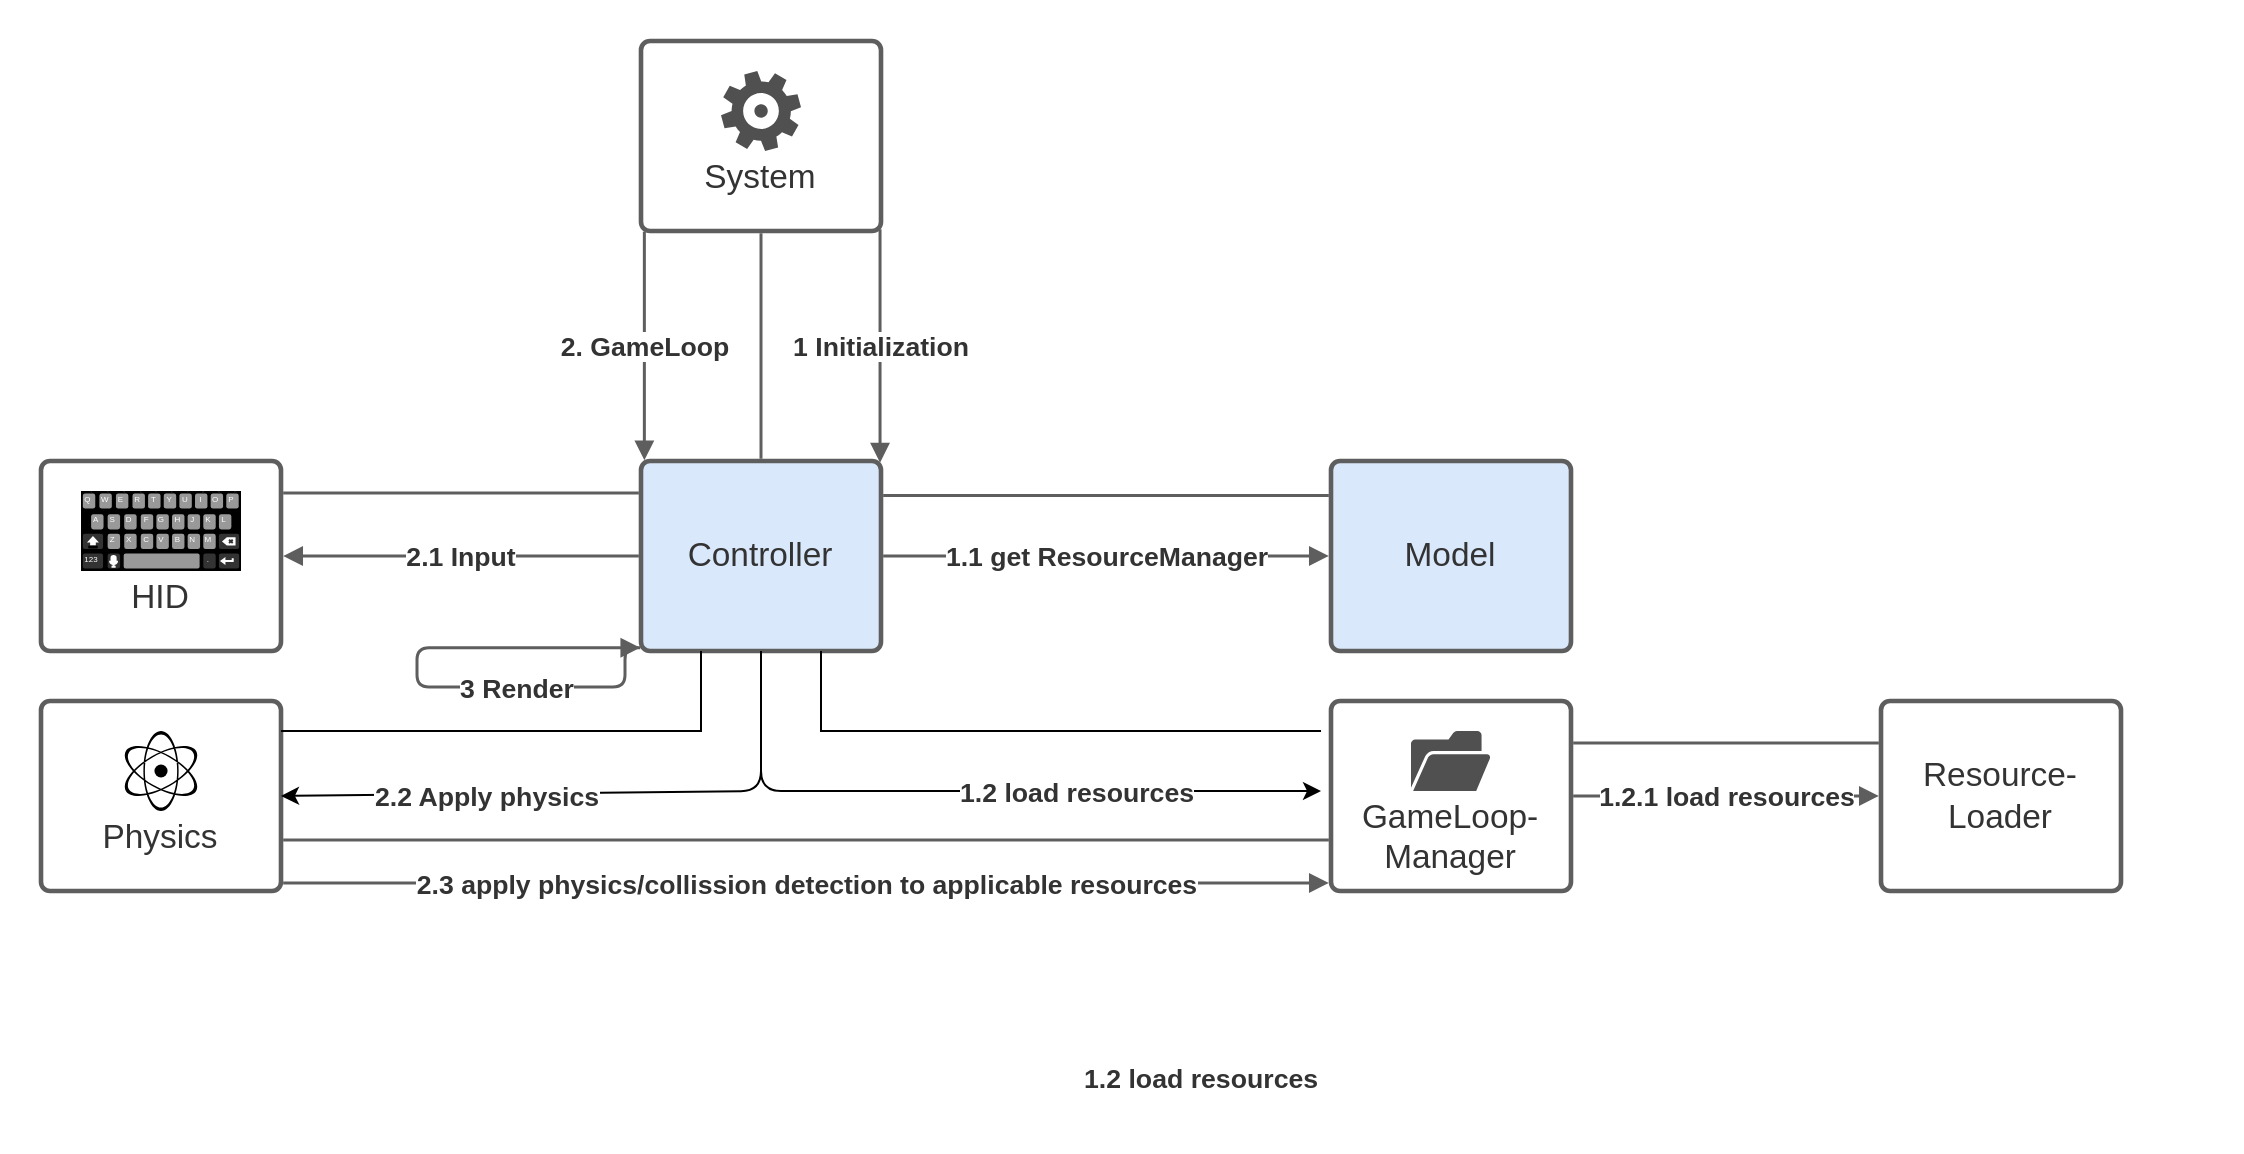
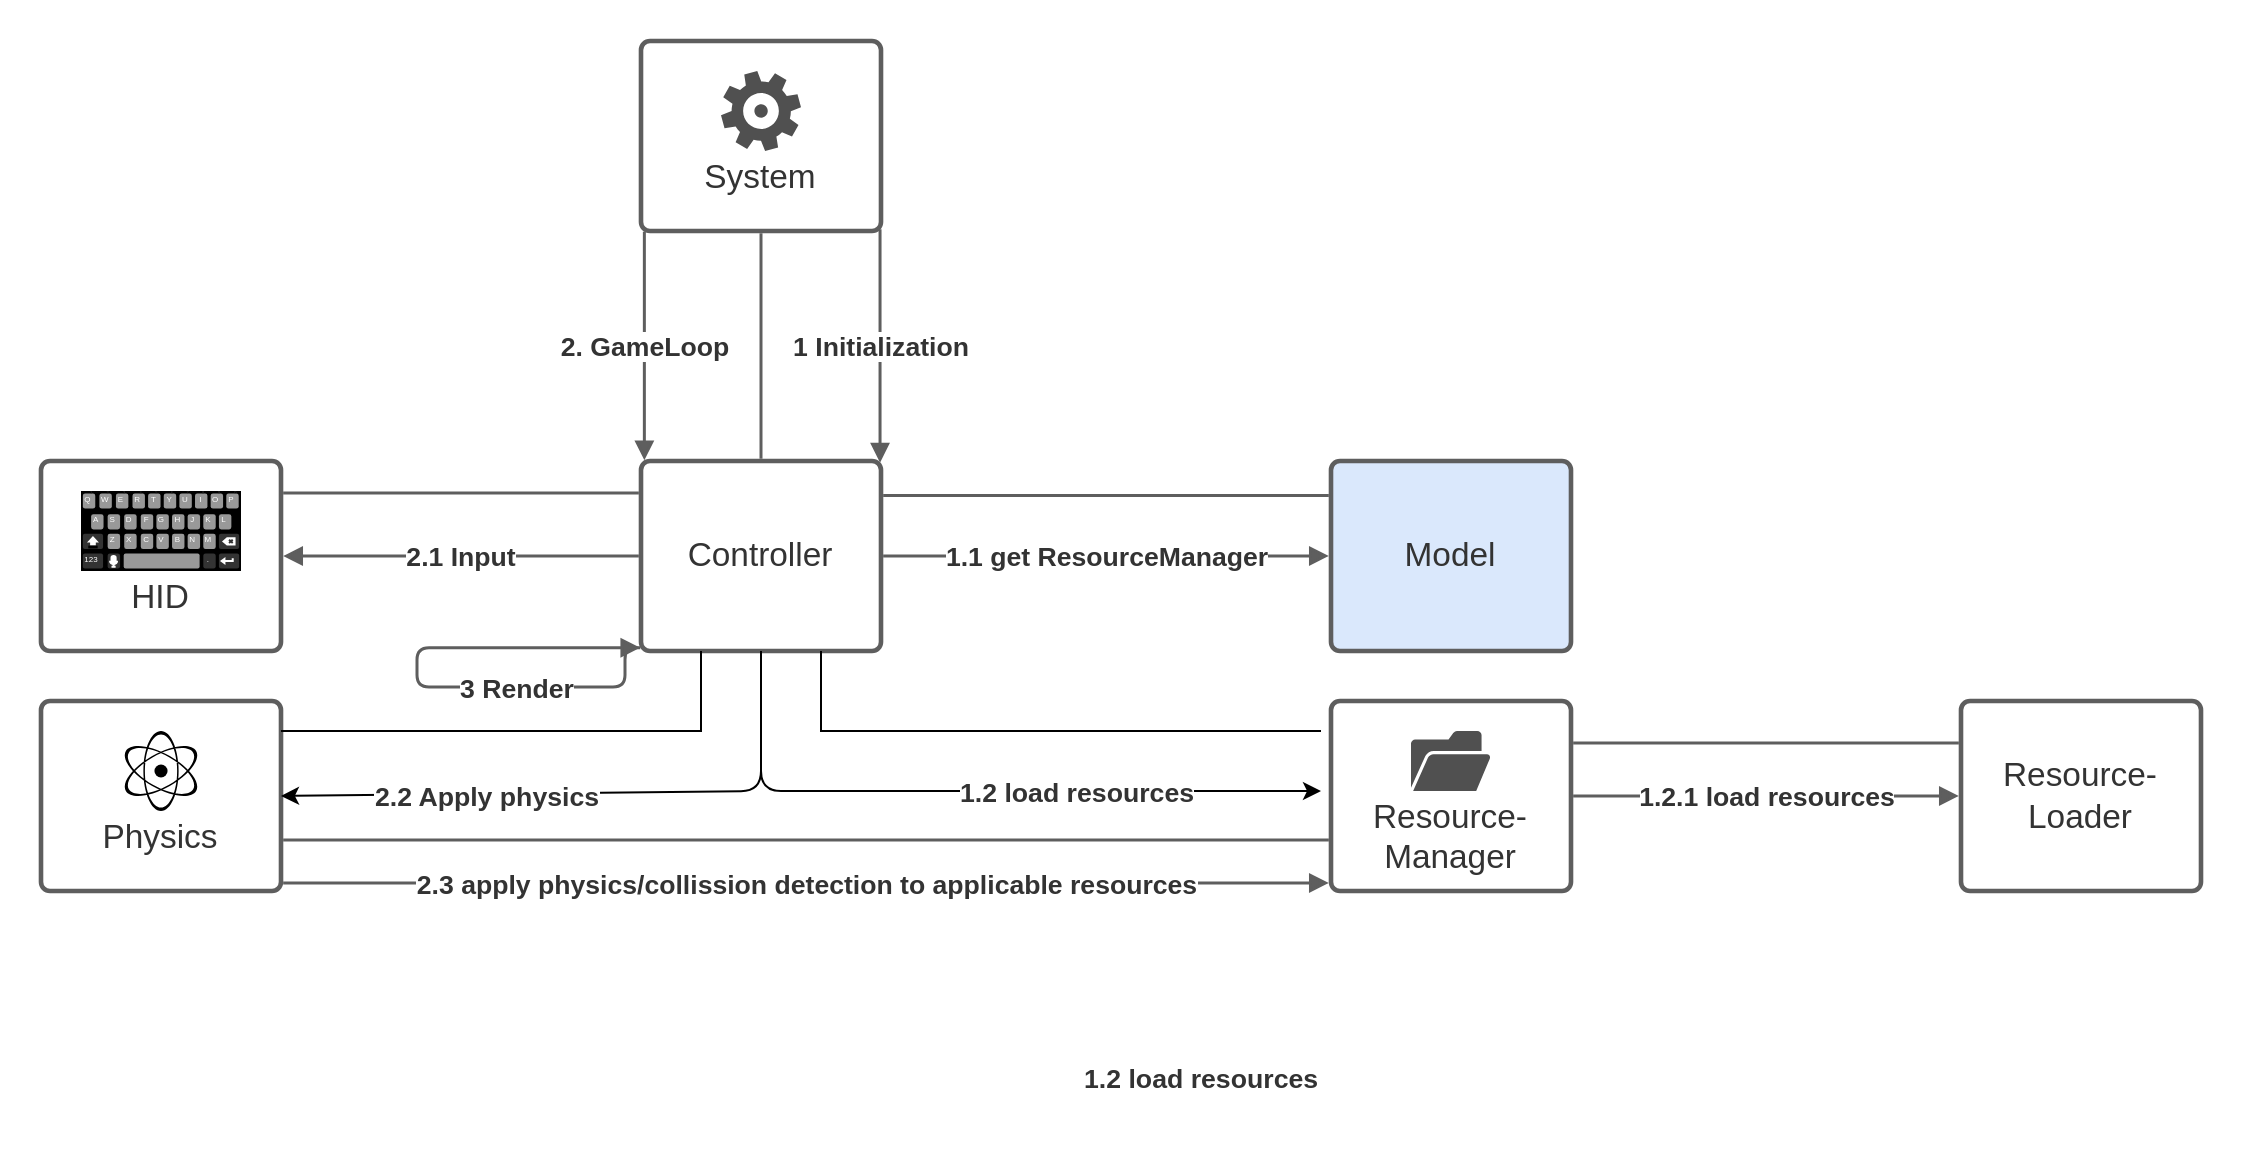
- <mxCell id="2" value="Controller" style="html=1;overflow=block;blockSpacing=1;align=center;whiteSpace=wrap;fontSize=16.7;fontColor=#333333;spacing=0;strokeColor=#5e5e5e;strokeOpacity=100;rounded=1;absoluteArcSize=1;arcSize=9;strokeWidth=2.3;fillColor=#dae8fc;" vertex="1" parent="1"><mxGeometry x="320" y="230" width="120" height="95" as="geometry" /></mxCell>
+ <mxCell id="2" value="Controller" style="html=1;overflow=block;blockSpacing=1;align=center;whiteSpace=wrap;fontSize=16.7;fontColor=#333333;spacing=0;strokeColor=#5e5e5e;strokeOpacity=100;rounded=1;absoluteArcSize=1;arcSize=9;strokeWidth=2.3;" vertex="1" parent="1"><mxGeometry x="320" y="230" width="120" height="95" as="geometry" /></mxCell>
- <mxCell id="7" value="Resource-&#10;Loader" style="html=1;overflow=block;blockSpacing=1;align=center;whiteSpace=wrap;fontSize=16.7;fontColor=#333333;spacing=0;strokeColor=#5e5e5e;strokeOpacity=100;rounded=1;absoluteArcSize=1;arcSize=9;strokeWidth=2.3;" vertex="1" parent="1"><mxGeometry x="940" y="350" width="120" height="95" as="geometry" /></mxCell>
+ <mxCell id="7" value="Resource-&#10;Loader" style="html=1;overflow=block;blockSpacing=1;align=center;whiteSpace=wrap;fontSize=16.7;fontColor=#333333;spacing=0;strokeColor=#5e5e5e;strokeOpacity=100;rounded=1;absoluteArcSize=1;arcSize=9;strokeWidth=2.3;" vertex="1" parent="1"><mxGeometry x="980" y="350" width="120" height="95" as="geometry" /></mxCell>
- <mxCell id="4" value="&lt;br&gt;&lt;br&gt;GameLoop-&lt;br&gt;Manager" style="html=1;overflow=block;blockSpacing=1;align=center;whiteSpace=wrap;fontSize=16.7;fontColor=#333333;spacing=0;strokeColor=#5e5e5e;strokeOpacity=100;rounded=1;absoluteArcSize=1;arcSize=9;strokeWidth=2.3;" vertex="1" parent="1"><mxGeometry x="665" y="350" width="120" height="95" as="geometry" /></mxCell>
+ <mxCell id="4" value="&lt;br&gt;&lt;br&gt;Resource-&lt;br&gt;Manager" style="html=1;overflow=block;blockSpacing=1;align=center;whiteSpace=wrap;fontSize=16.7;fontColor=#333333;spacing=0;strokeColor=#5e5e5e;strokeOpacity=100;rounded=1;absoluteArcSize=1;arcSize=9;strokeWidth=2.3;" vertex="1" parent="1"><mxGeometry x="665" y="350" width="120" height="95" as="geometry" /></mxCell>
